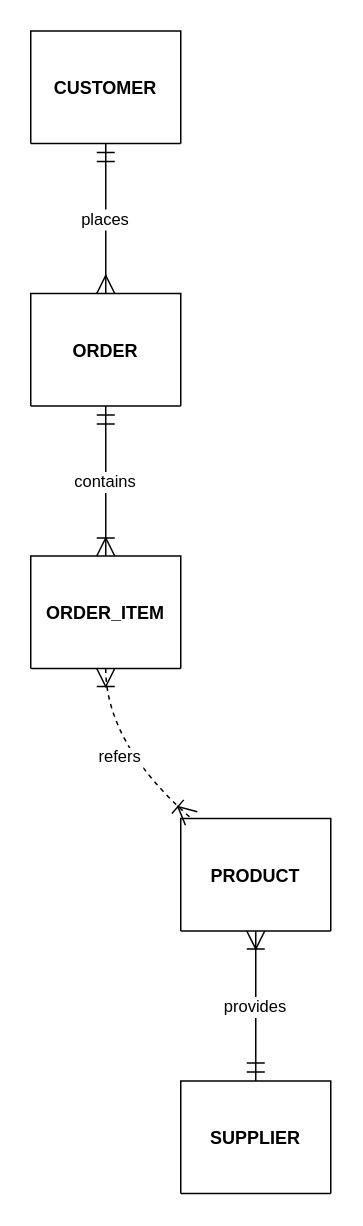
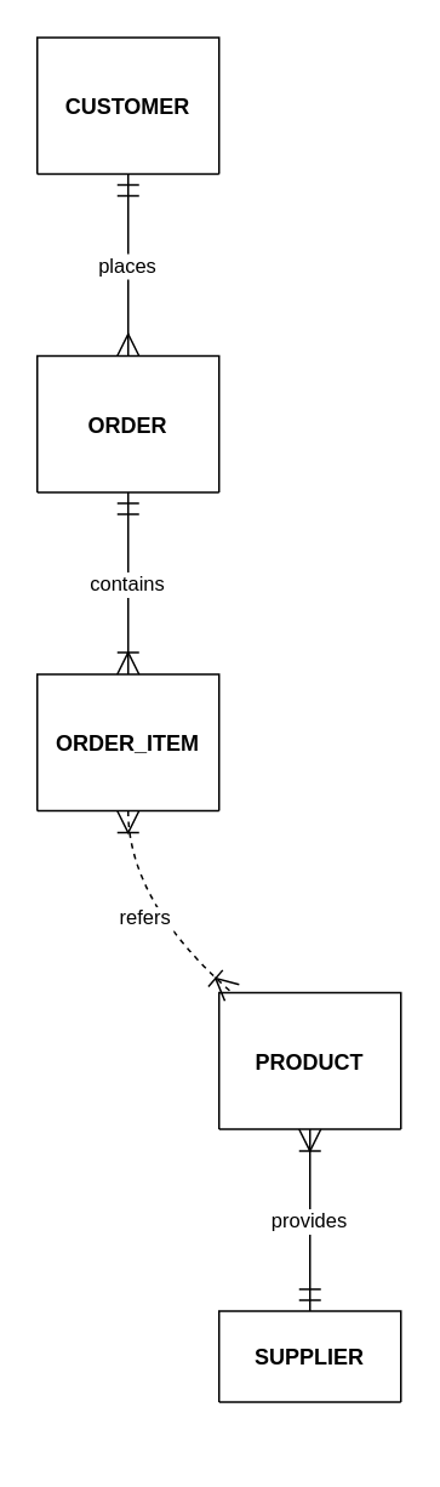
- <mxCell id="6" value="SUPPLIER" style="shape=table;startSize=75;container=1;collapsible=0;childLayout=tableLayout;fixedRows=1;rowLines=1;fontStyle=1;align=center;resizeLast=1;" vertex="1" parent="1"><mxGeometry x="120" y="720" width="100" height="75" as="geometry" /></mxCell>
+ <mxCell id="6" value="SUPPLIER" style="shape=table;startSize=75;container=1;collapsible=0;childLayout=tableLayout;fixedRows=1;rowLines=1;fontStyle=1;align=center;resizeLast=1;" vertex="1" parent="1"><mxGeometry x="120" y="720" width="100" height="50" as="geometry" /></mxCell>
